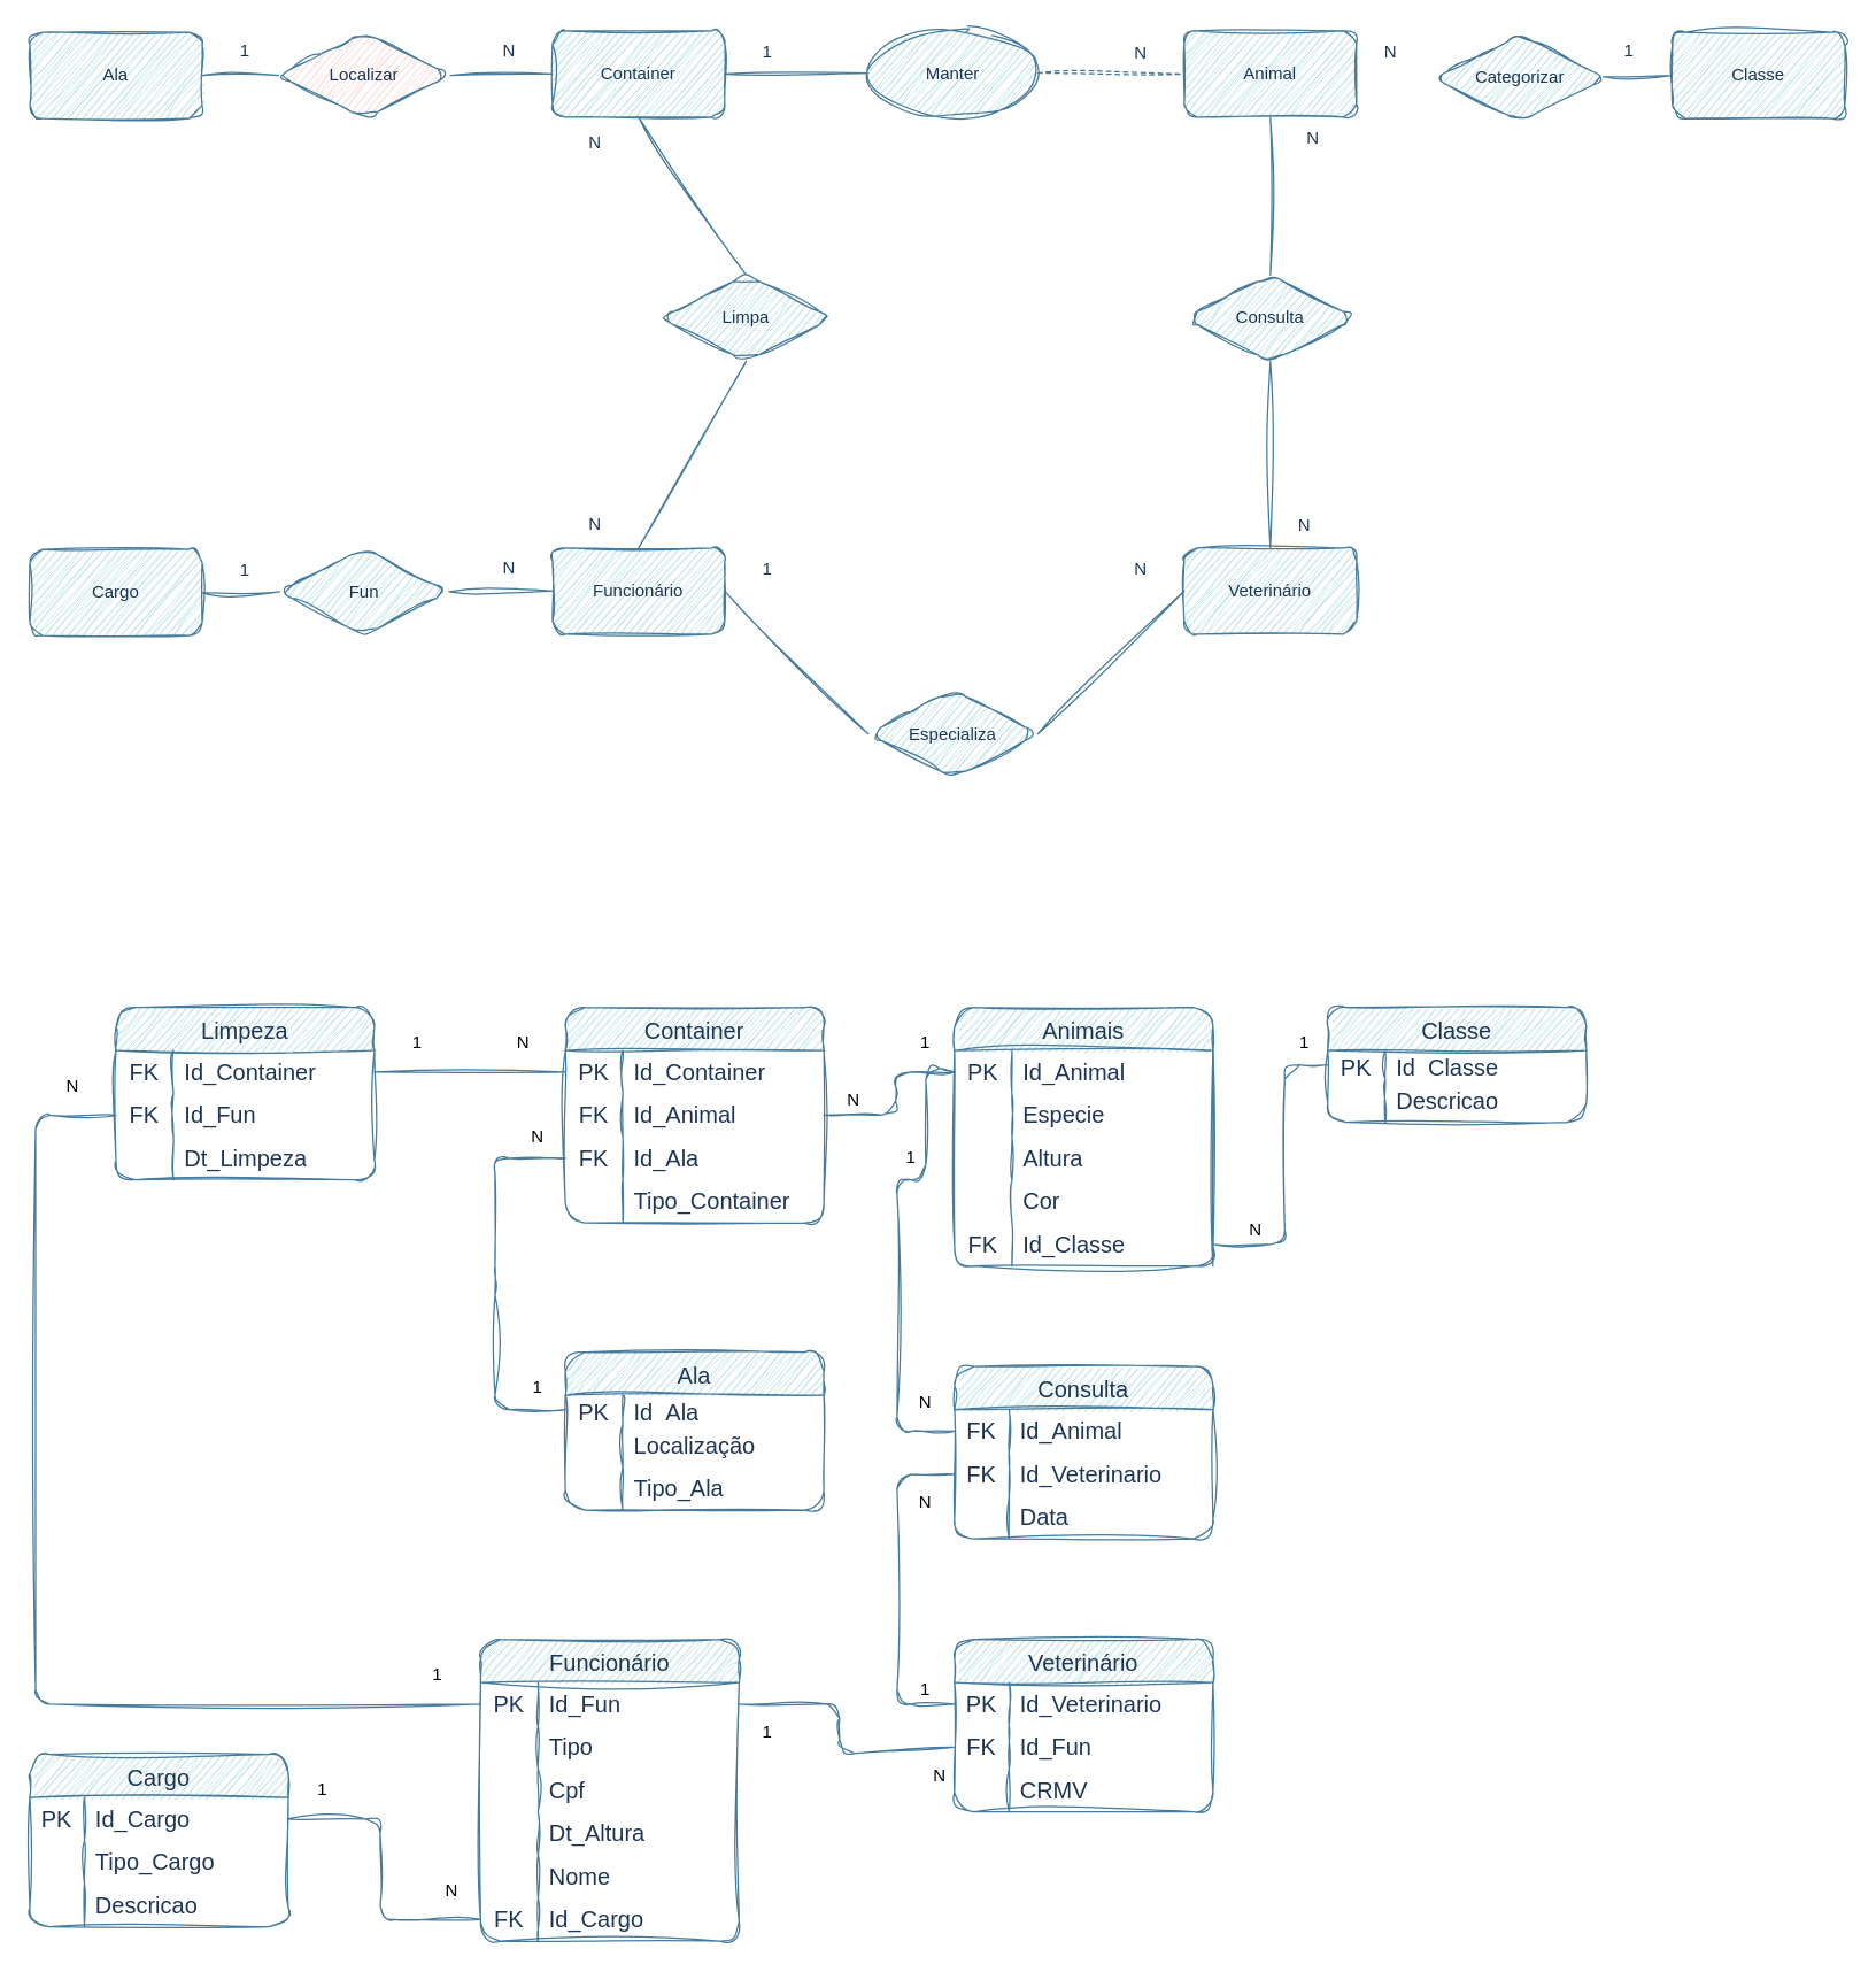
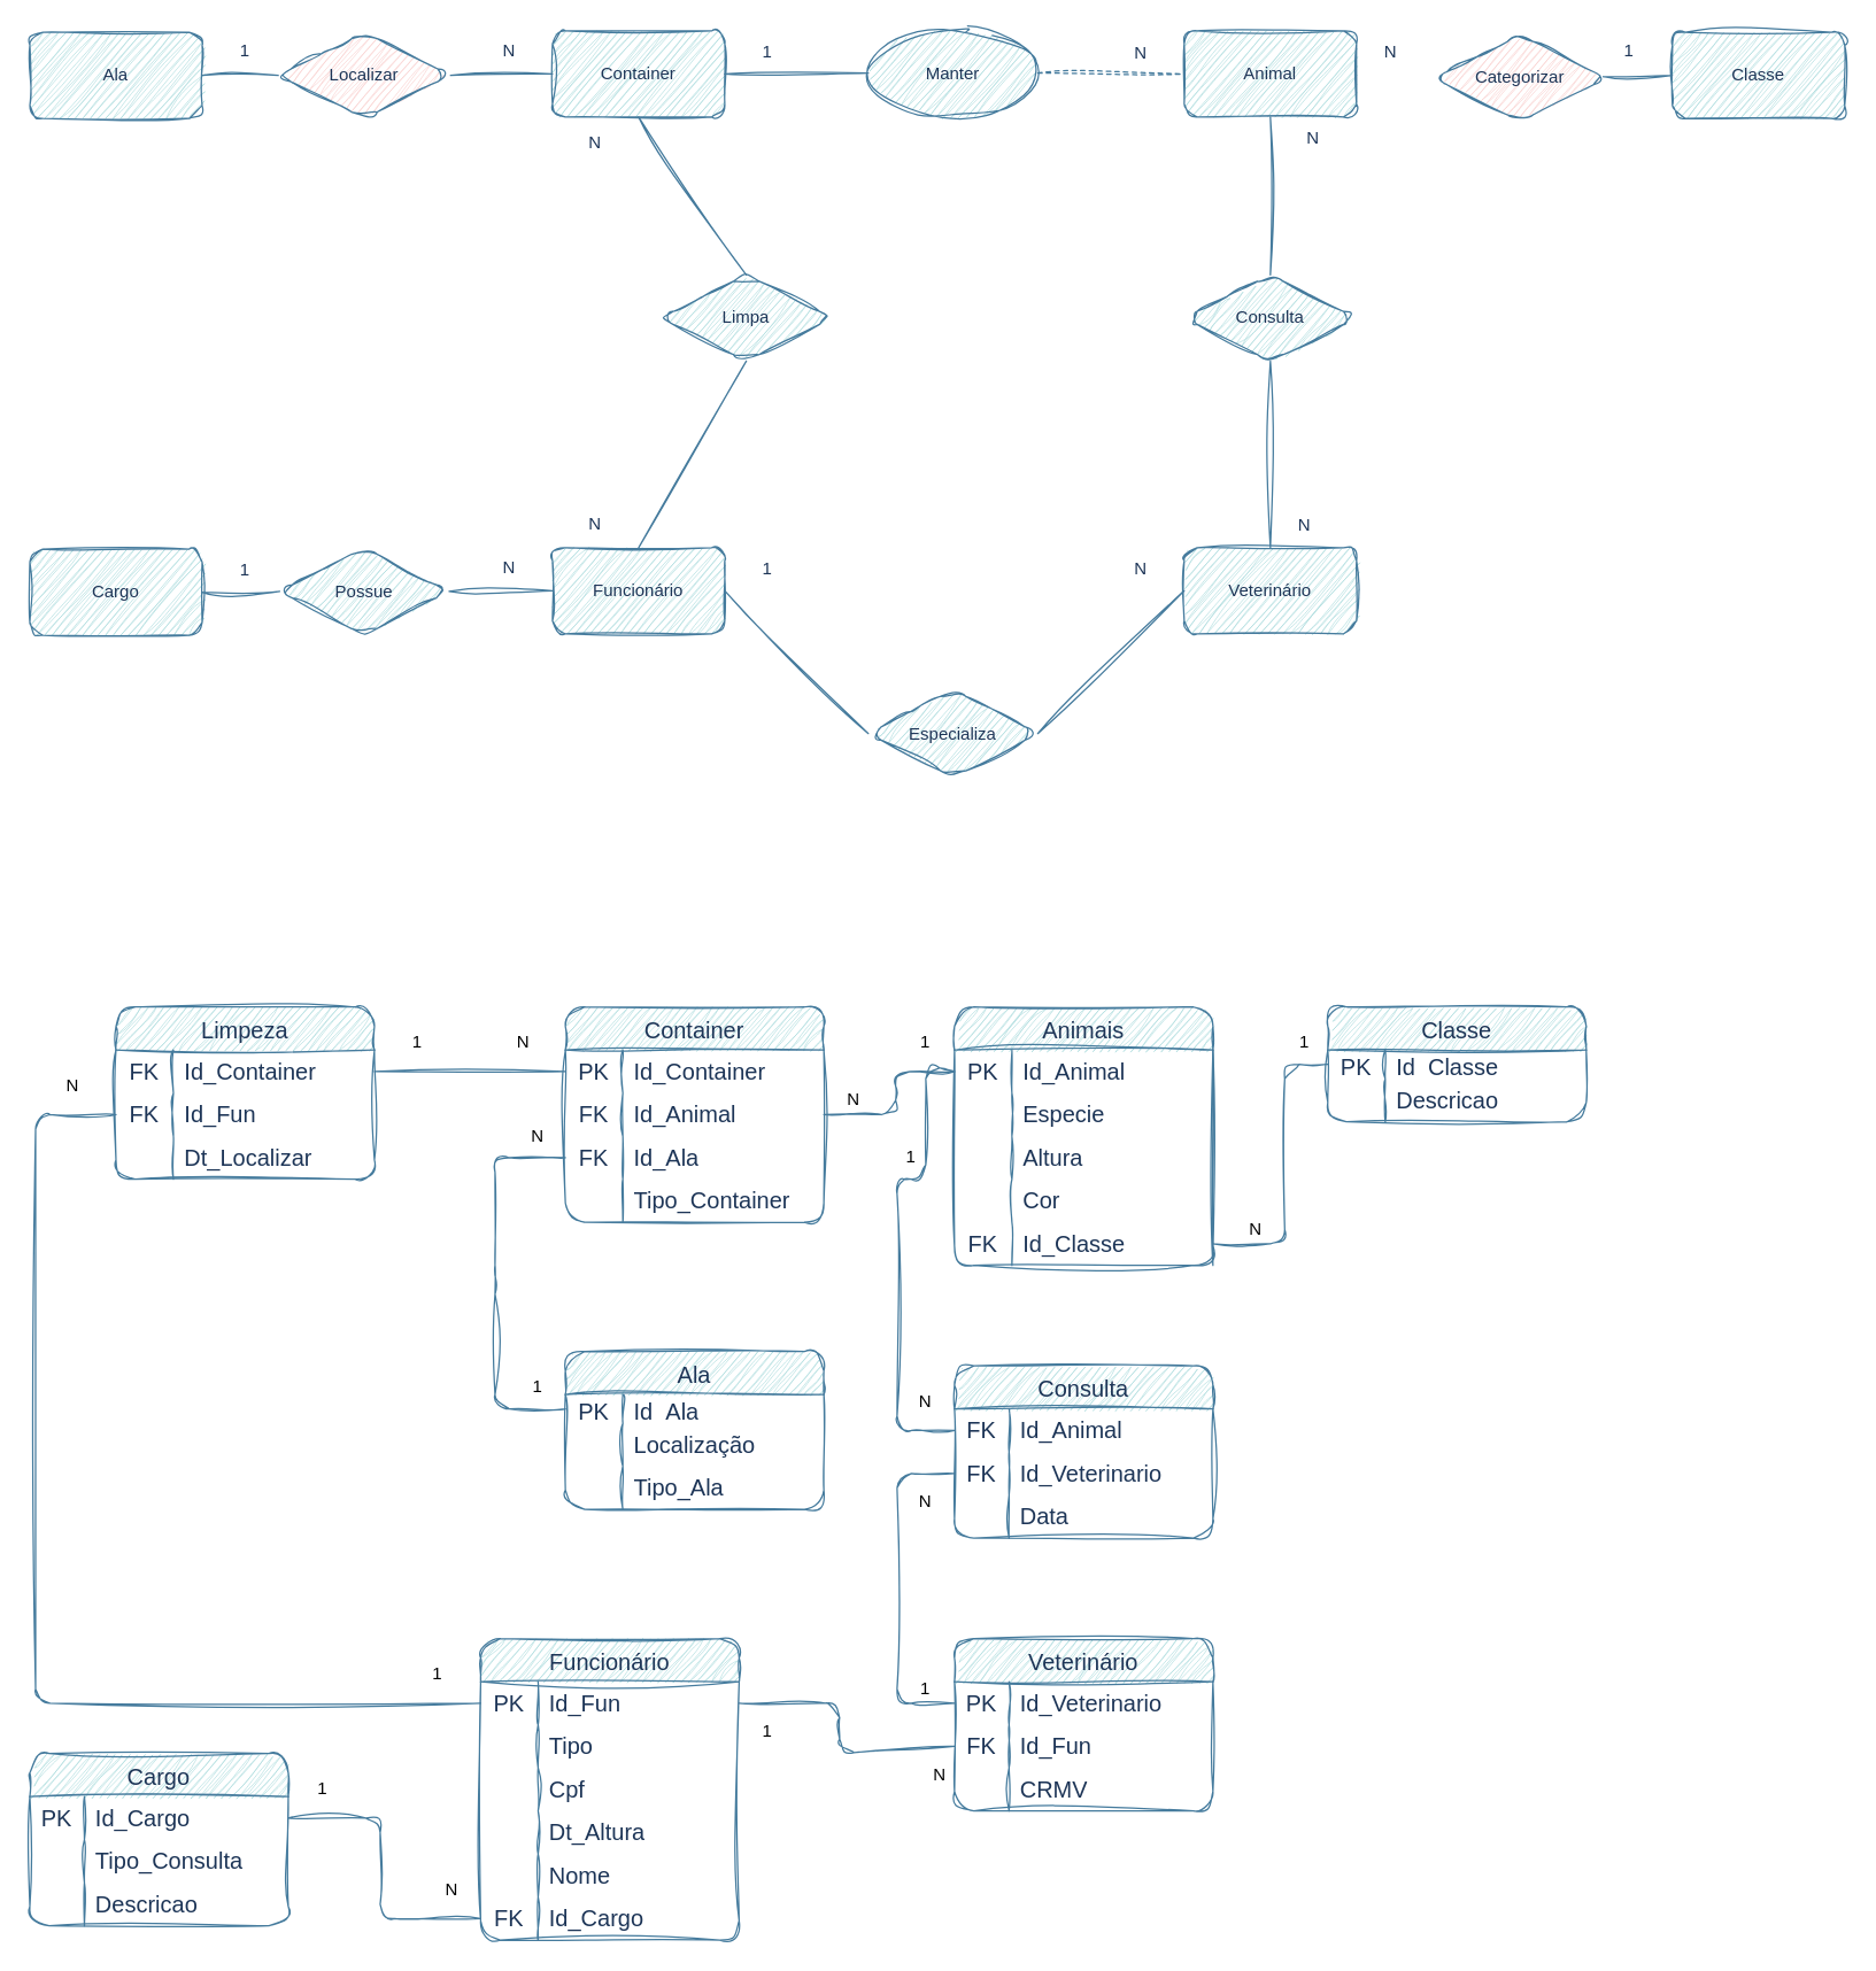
- <mxCell id="81" value="Categorizar" style="rhombus;whiteSpace=wrap;html=1;rounded=1;sketch=1;curveFitting=1;jiggle=2;labelBackgroundColor=none;fillColor=#A8DADC;strokeColor=#457B9D;fontColor=#1D3557;" parent="1" vertex="1"><mxGeometry x="998" y="24" width="120" height="60" as="geometry" /></mxCell>
+ <mxCell id="81" value="Categorizar" style="rhombus;whiteSpace=wrap;html=1;rounded=1;sketch=1;curveFitting=1;jiggle=2;labelBackgroundColor=none;fillColor=#f8cecc;strokeColor=#457B9D;fontColor=#1D3557;" parent="1" vertex="1"><mxGeometry x="998" y="24" width="120" height="60" as="geometry" /></mxCell>
- <mxCell id="79" value="Fun" style="rhombus;whiteSpace=wrap;html=1;rounded=1;sketch=1;curveFitting=1;jiggle=2;labelBackgroundColor=none;fillColor=#A8DADC;strokeColor=#457B9D;fontColor=#1D3557;" parent="1" vertex="1"><mxGeometry x="194" y="381" width="118" height="61" as="geometry" /></mxCell>
+ <mxCell id="79" value="Possue" style="rhombus;whiteSpace=wrap;html=1;rounded=1;sketch=1;curveFitting=1;jiggle=2;labelBackgroundColor=none;fillColor=#A8DADC;strokeColor=#457B9D;fontColor=#1D3557;" parent="1" vertex="1"><mxGeometry x="194" y="381" width="118" height="61" as="geometry" /></mxCell>
- <mxCell id="102" value="Dt_Limpeza" style="shape=partialRectangle;html=1;whiteSpace=wrap;connectable=0;fillColor=none;top=0;left=0;bottom=0;right=0;align=left;spacingLeft=6;overflow=hidden;strokeColor=#457B9D;fontSize=16;rounded=1;sketch=1;curveFitting=1;jiggle=2;labelBackgroundColor=none;fontColor=#1D3557;" parent="100" vertex="1"><mxGeometry x="40" width="140" height="30" as="geometry"><mxRectangle width="140" height="30" as="alternateBounds" /></mxGeometry></mxCell>
+ <mxCell id="102" value="Dt_Localizar" style="shape=partialRectangle;html=1;whiteSpace=wrap;connectable=0;fillColor=none;top=0;left=0;bottom=0;right=0;align=left;spacingLeft=6;overflow=hidden;strokeColor=#457B9D;fontSize=16;rounded=1;sketch=1;curveFitting=1;jiggle=2;labelBackgroundColor=none;fontColor=#1D3557;" parent="100" vertex="1"><mxGeometry x="40" width="140" height="30" as="geometry"><mxRectangle width="140" height="30" as="alternateBounds" /></mxGeometry></mxCell>
- <mxCell id="153" value="Tipo_Cargo" style="shape=partialRectangle;html=1;whiteSpace=wrap;connectable=0;fillColor=none;top=0;left=0;bottom=0;right=0;align=left;spacingLeft=6;overflow=hidden;strokeColor=#457B9D;fontSize=16;rounded=1;sketch=1;curveFitting=1;jiggle=2;labelBackgroundColor=none;fontColor=#1D3557;" parent="151" vertex="1"><mxGeometry x="38" width="142" height="30" as="geometry"><mxRectangle width="142" height="30" as="alternateBounds" /></mxGeometry></mxCell>
+ <mxCell id="153" value="Tipo_Consulta" style="shape=partialRectangle;html=1;whiteSpace=wrap;connectable=0;fillColor=none;top=0;left=0;bottom=0;right=0;align=left;spacingLeft=6;overflow=hidden;strokeColor=#457B9D;fontSize=16;rounded=1;sketch=1;curveFitting=1;jiggle=2;labelBackgroundColor=none;fontColor=#1D3557;" parent="151" vertex="1"><mxGeometry x="38" width="142" height="30" as="geometry"><mxRectangle width="142" height="30" as="alternateBounds" /></mxGeometry></mxCell>
